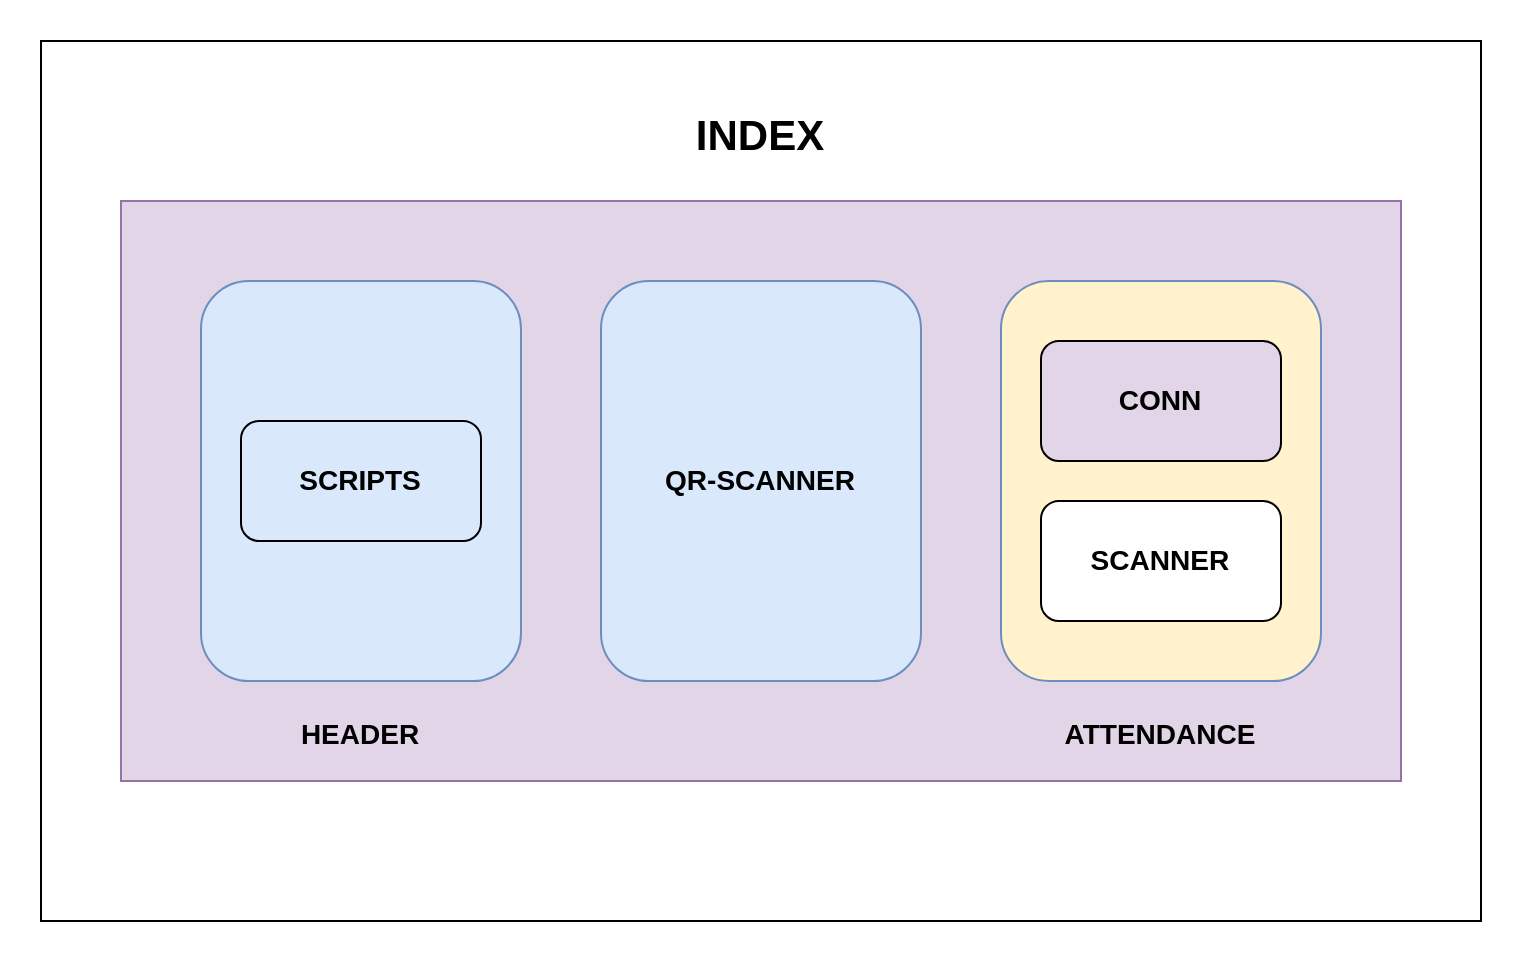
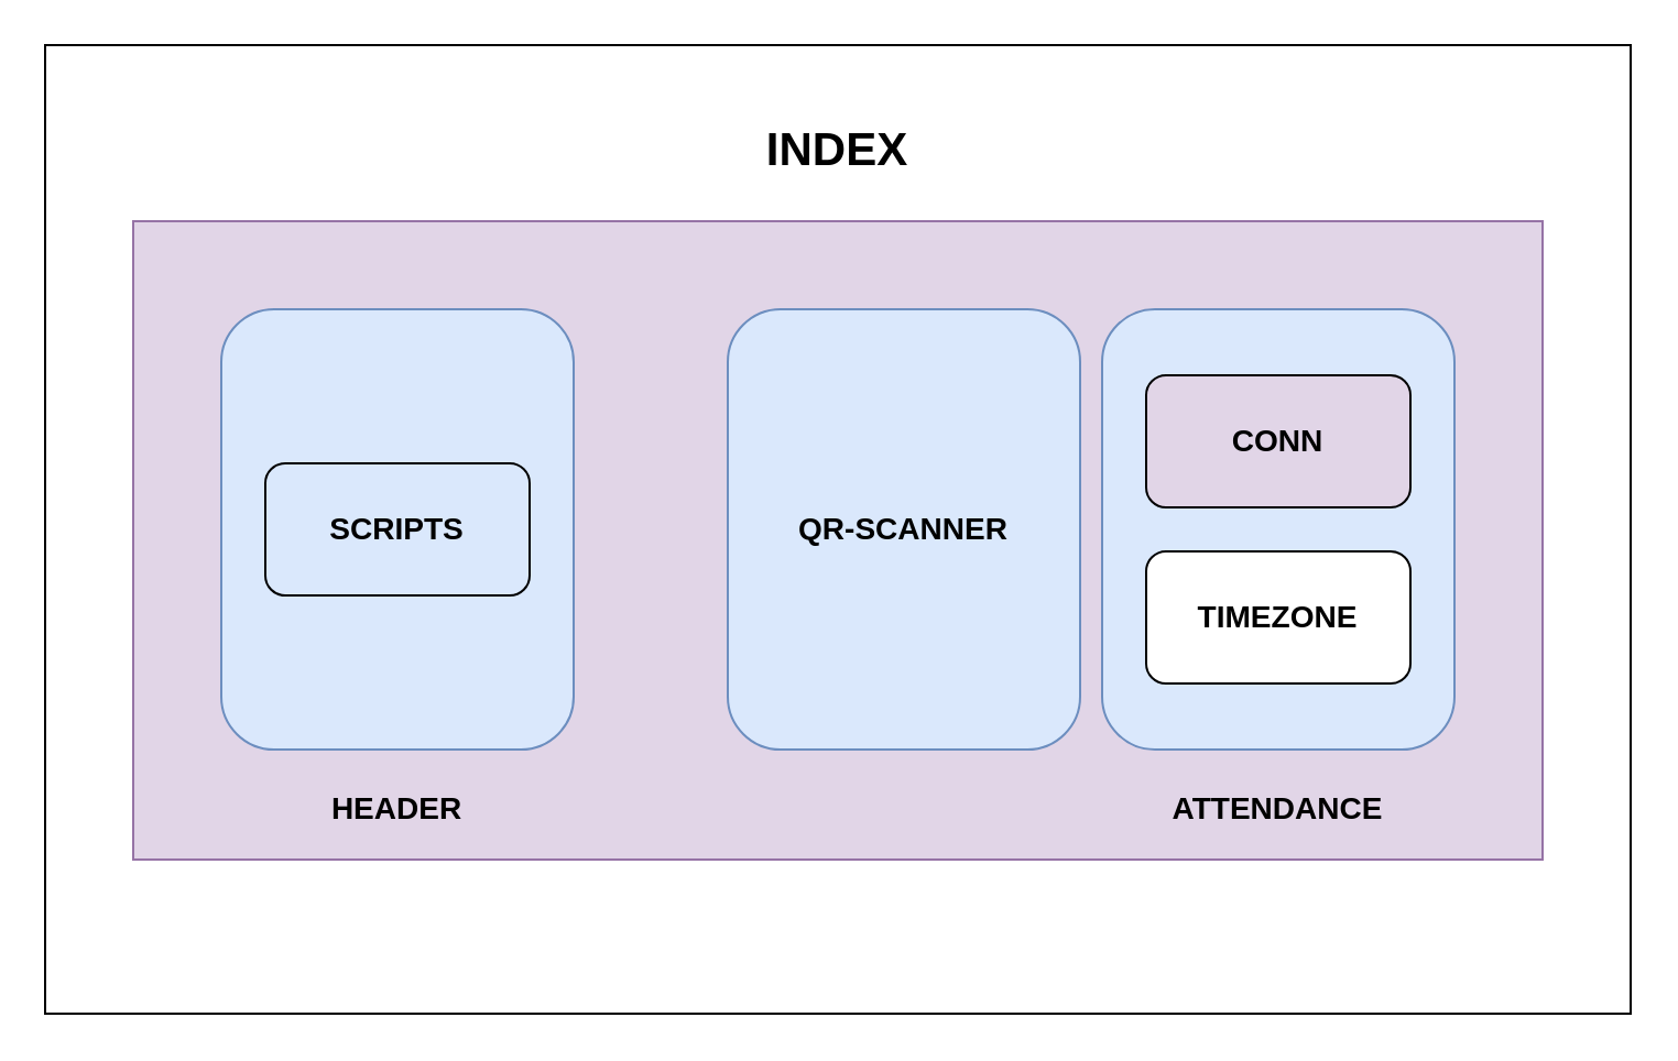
- <mxCell id="5" value="&lt;h2 style=&quot;font-size: 14px;&quot;&gt;QR-SCANNER&lt;/h2&gt;" style="rounded=1;whiteSpace=wrap;html=1;align=center;labelPosition=center;verticalLabelPosition=middle;verticalAlign=middle;fontSize=14;fillColor=#dae8fc;strokeColor=#6c8ebf;" vertex="1" parent="1"><mxGeometry x="300" y="140" width="160" height="200" as="geometry" /></mxCell>
+ <mxCell id="5" value="&lt;h2 style=&quot;font-size: 14px;&quot;&gt;QR-SCANNER&lt;/h2&gt;" style="rounded=1;whiteSpace=wrap;html=1;align=center;labelPosition=center;verticalLabelPosition=middle;verticalAlign=middle;fontSize=14;fillColor=#dae8fc;strokeColor=#6c8ebf;" vertex="1" parent="1"><mxGeometry x="330" y="140" width="160" height="200" as="geometry" /></mxCell>
- <mxCell id="6" value="&lt;h2 style=&quot;font-size: 14px;&quot;&gt;ATTENDANCE&lt;/h2&gt;" style="rounded=1;whiteSpace=wrap;html=1;verticalAlign=top;labelPosition=center;verticalLabelPosition=bottom;align=center;fontSize=14;fillColor=#fff2cc;strokeColor=#6c8ebf;" vertex="1" parent="1"><mxGeometry x="500" y="140" width="160" height="200" as="geometry" /></mxCell>
+ <mxCell id="6" value="&lt;h2 style=&quot;font-size: 14px;&quot;&gt;ATTENDANCE&lt;/h2&gt;" style="rounded=1;whiteSpace=wrap;html=1;verticalAlign=top;labelPosition=center;verticalLabelPosition=bottom;align=center;fontSize=14;fillColor=#dae8fc;strokeColor=#6c8ebf;" vertex="1" parent="1"><mxGeometry x="500" y="140" width="160" height="200" as="geometry" /></mxCell>
- <mxCell id="9" value="&lt;h3&gt;SCANNER&lt;/h3&gt;" style="rounded=1;whiteSpace=wrap;html=1;" vertex="1" parent="1"><mxGeometry x="520" y="250" width="120" height="60" as="geometry" /></mxCell>
+ <mxCell id="9" value="&lt;h3&gt;TIMEZONE&lt;/h3&gt;" style="rounded=1;whiteSpace=wrap;html=1;" vertex="1" parent="1"><mxGeometry x="520" y="250" width="120" height="60" as="geometry" /></mxCell>
